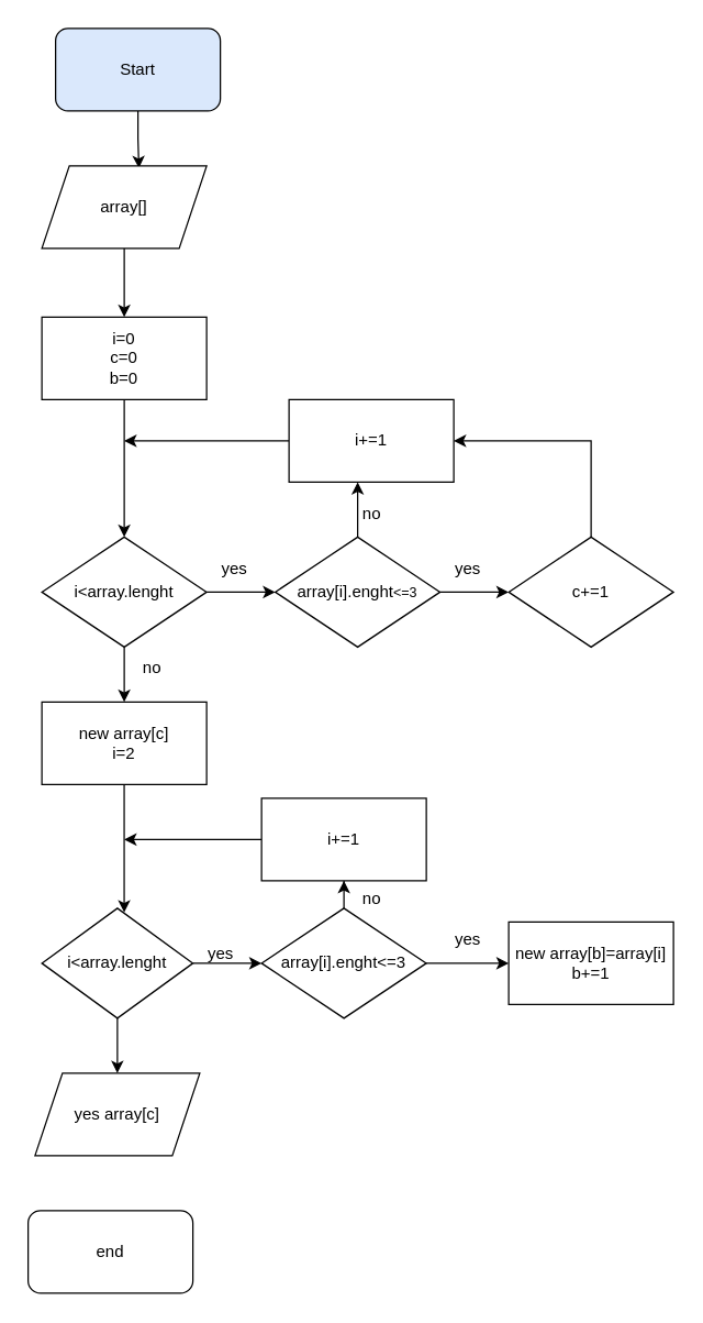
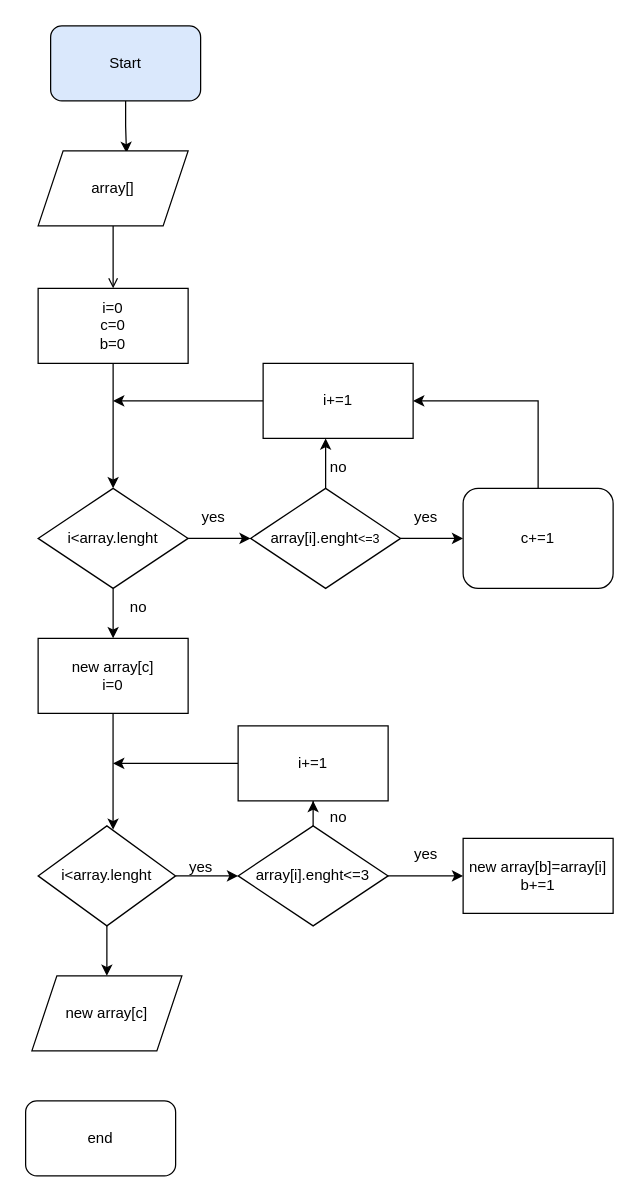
- <mxCell id="4" style="edgeStyle=orthogonalEdgeStyle;rounded=0;orthogonalLoop=1;jettySize=auto;html=1;entryX=0.5;entryY=0;entryDx=0;entryDy=0;" edge="1" parent="1" source="5" target="7"><mxGeometry relative="1" as="geometry" /></mxCell>
+ <mxCell id="4" style="edgeStyle=orthogonalEdgeStyle;rounded=0;orthogonalLoop=1;jettySize=auto;html=1;entryX=0.5;entryY=0;entryDx=0;entryDy=0;endArrow=open;" edge="1" parent="1" source="5" target="7"><mxGeometry relative="1" as="geometry" /></mxCell>
- <mxCell id="17" value="c+=1" style="rhombus;whiteSpace=wrap;html=1;" vertex="1" parent="1"><mxGeometry x="370" y="390" width="120" height="80" as="geometry" /></mxCell>
+ <mxCell id="17" value="c+=1" style="whiteSpace=wrap;html=1;rounded=1;" vertex="1" parent="1"><mxGeometry x="370" y="390" width="120" height="80" as="geometry" /></mxCell>
- <mxCell id="19" value="new array[c]&lt;br&gt;i=2" style="rounded=0;whiteSpace=wrap;html=1;" vertex="1" parent="1"><mxGeometry x="30" y="510" width="120" height="60" as="geometry" /></mxCell>
+ <mxCell id="19" value="new array[c]&lt;br&gt;i=0" style="rounded=0;whiteSpace=wrap;html=1;" vertex="1" parent="1"><mxGeometry x="30" y="510" width="120" height="60" as="geometry" /></mxCell>
- <mxCell id="29" value="yes array[c]" style="shape=parallelogram;perimeter=parallelogramPerimeter;whiteSpace=wrap;html=1;fixedSize=1;" vertex="1" parent="1"><mxGeometry x="25" y="780" width="120" height="60" as="geometry" /></mxCell>
+ <mxCell id="29" value="new array[c]" style="shape=parallelogram;perimeter=parallelogramPerimeter;whiteSpace=wrap;html=1;fixedSize=1;" vertex="1" parent="1"><mxGeometry x="25" y="780" width="120" height="60" as="geometry" /></mxCell>
